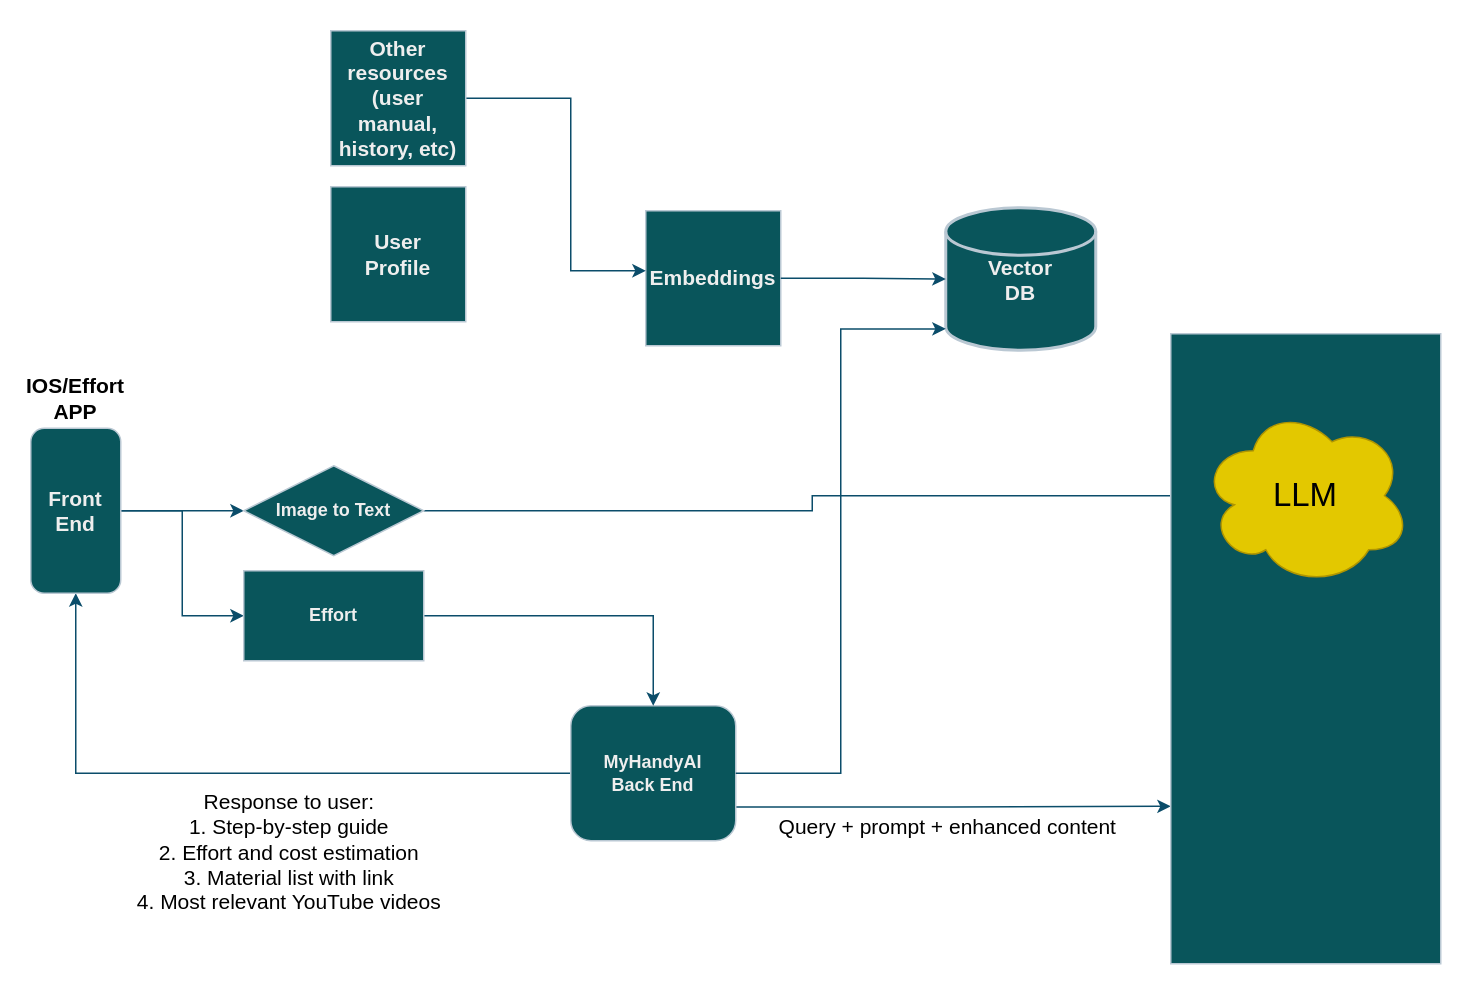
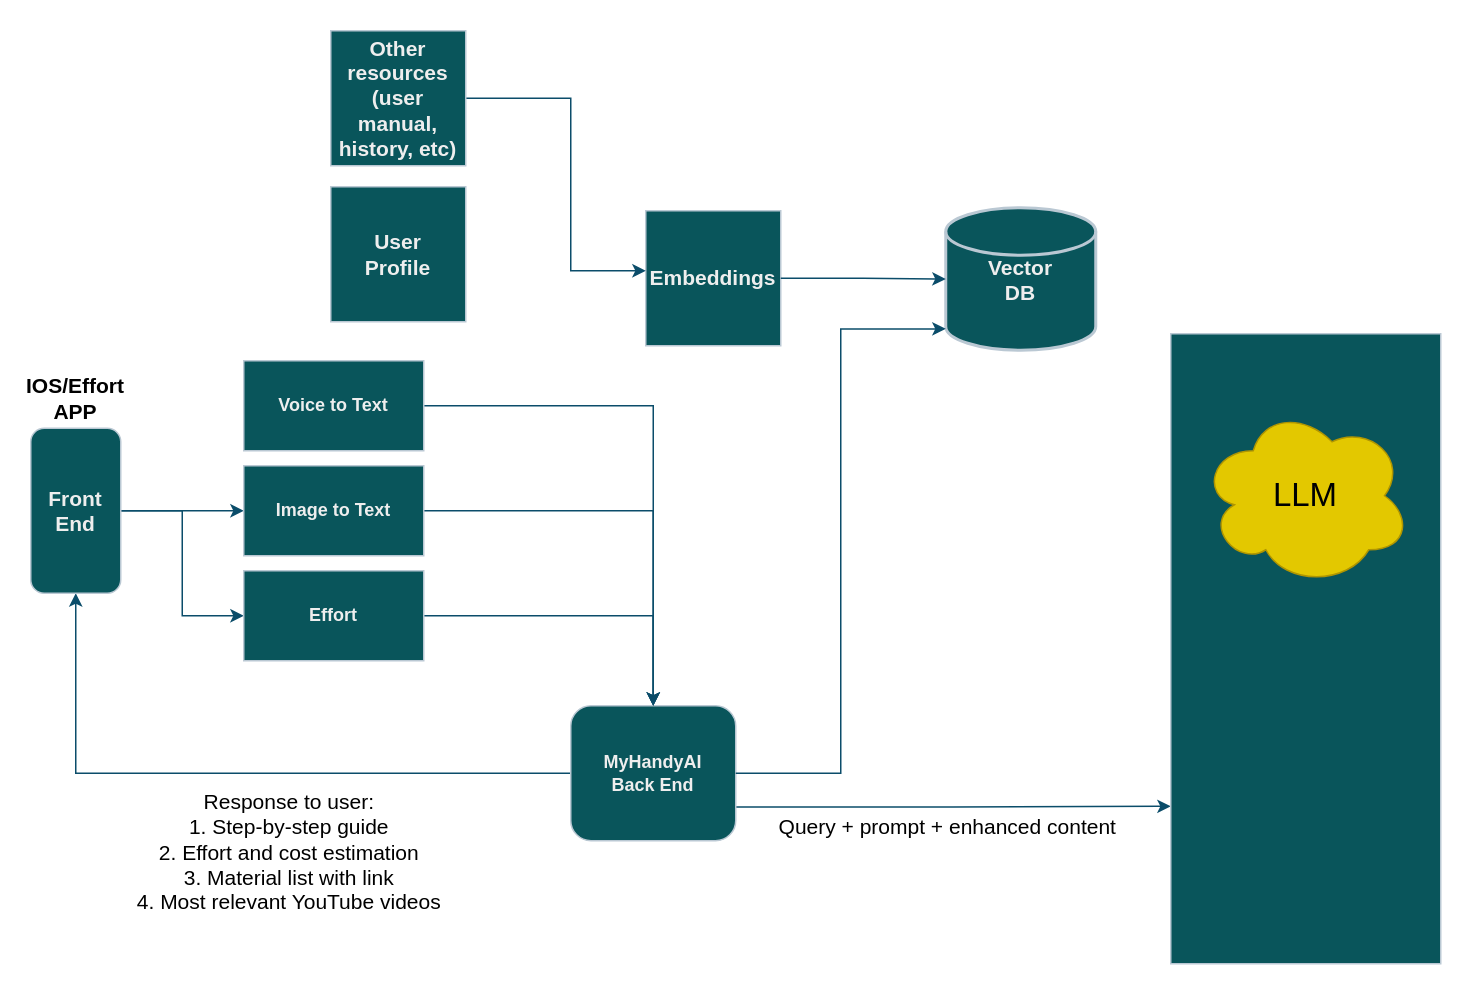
+ <mxCell id="10" value="Voice to Text" style="rounded=0;whiteSpace=wrap;html=1;strokeColor=#BAC8D3;fontColor=#EEEEEE;fillColor=#09555B;fontStyle=1" vertex="1" parent="1"><mxGeometry x="162" y="240" width="120" height="60" as="geometry" /></mxCell>
+ <mxCell id="9" style="edgeStyle=orthogonalEdgeStyle;rounded=0;orthogonalLoop=1;jettySize=auto;html=1;exitX=1;exitY=0.5;exitDx=0;exitDy=0;entryX=0.5;entryY=0;entryDx=0;entryDy=0;strokeColor=#0B4D6A;" edge="1" parent="1" source="10" target="5"><mxGeometry relative="1" as="geometry" /></mxCell>
- <mxCell id="11" style="edgeStyle=orthogonalEdgeStyle;rounded=0;orthogonalLoop=1;jettySize=auto;html=1;exitX=1;exitY=0.5;exitDx=0;exitDy=0;strokeColor=#0B4D6A;" edge="1" parent="1" source="12" target="20"><mxGeometry relative="1" as="geometry"><mxPoint x="460" y="430" as="targetPoint" /></mxGeometry></mxCell>
+ <mxCell id="11" style="edgeStyle=orthogonalEdgeStyle;rounded=0;orthogonalLoop=1;jettySize=auto;html=1;exitX=1;exitY=0.5;exitDx=0;exitDy=0;strokeColor=#0B4D6A;entryX=0.5;entryY=0;entryDx=0;entryDy=0;" edge="1" parent="1" source="12" target="5"><mxGeometry relative="1" as="geometry"><mxPoint x="460" y="430" as="targetPoint" /></mxGeometry></mxCell>
- <mxCell id="12" value="Image to Text" style="rhombus;whiteSpace=wrap;html=1;strokeColor=#BAC8D3;fontColor=#EEEEEE;fillColor=#09555B;fontStyle=1;" vertex="1" parent="1"><mxGeometry x="162" y="310" width="120" height="60" as="geometry" /></mxCell>
+ <mxCell id="12" value="Image to Text" style="rounded=0;whiteSpace=wrap;html=1;strokeColor=#BAC8D3;fontColor=#EEEEEE;fillColor=#09555B;fontStyle=1" vertex="1" parent="1"><mxGeometry x="162" y="310" width="120" height="60" as="geometry" /></mxCell>
